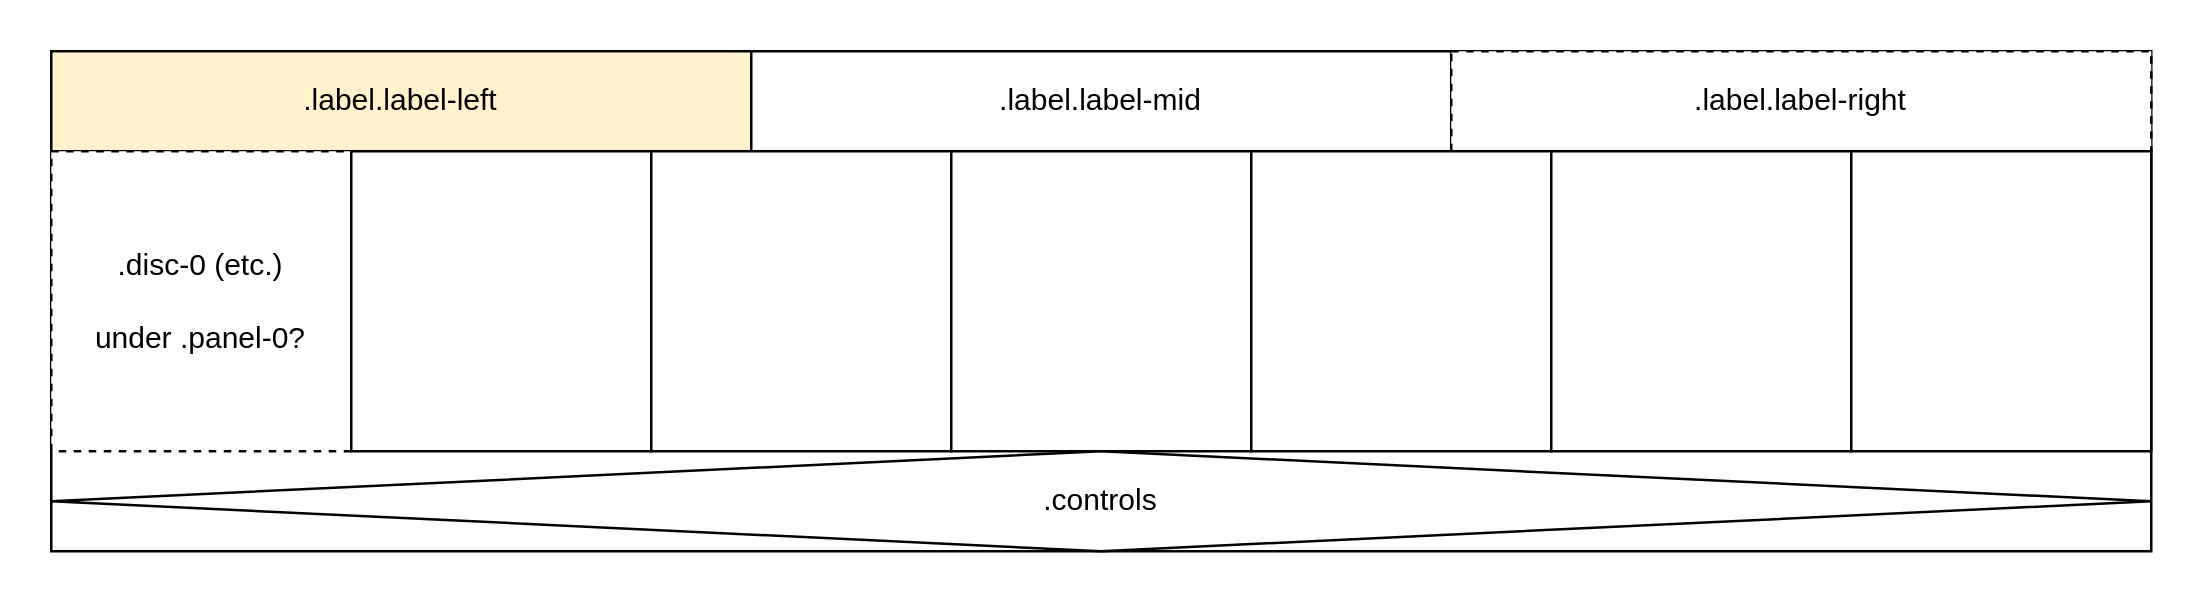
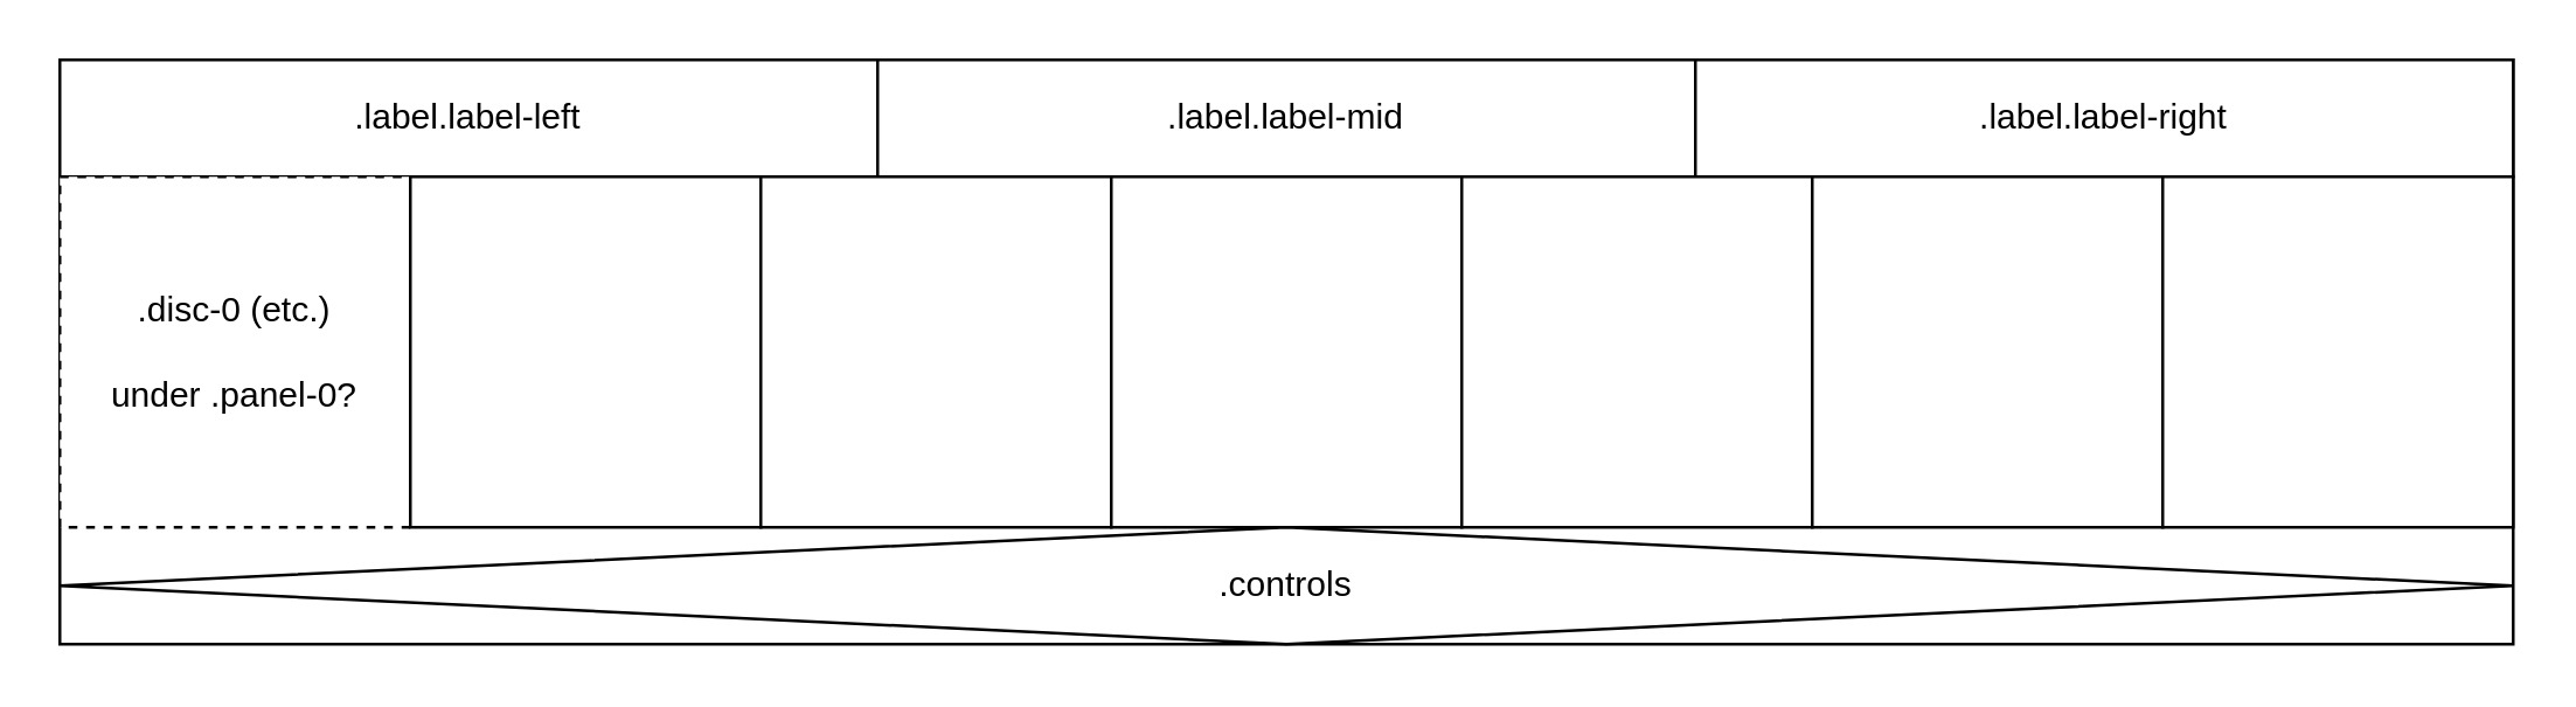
- <mxCell id="3" value=".label.label-left" style="rounded=0;whiteSpace=wrap;html=1;fillColor=#fff2cc;" vertex="1" parent="1"><mxGeometry x="20" y="20" width="280" height="40" as="geometry" /></mxCell>
+ <mxCell id="3" value=".label.label-left" style="rounded=0;whiteSpace=wrap;html=1;" vertex="1" parent="1"><mxGeometry x="20" y="20" width="280" height="40" as="geometry" /></mxCell>
- <mxCell id="5" value=".label.label-right" style="rounded=0;whiteSpace=wrap;html=1;dashed=1;" vertex="1" parent="1"><mxGeometry x="580" y="20" width="280" height="40" as="geometry" /></mxCell>
+ <mxCell id="5" value=".label.label-right" style="rounded=0;whiteSpace=wrap;html=1;" vertex="1" parent="1"><mxGeometry x="580" y="20" width="280" height="40" as="geometry" /></mxCell>
